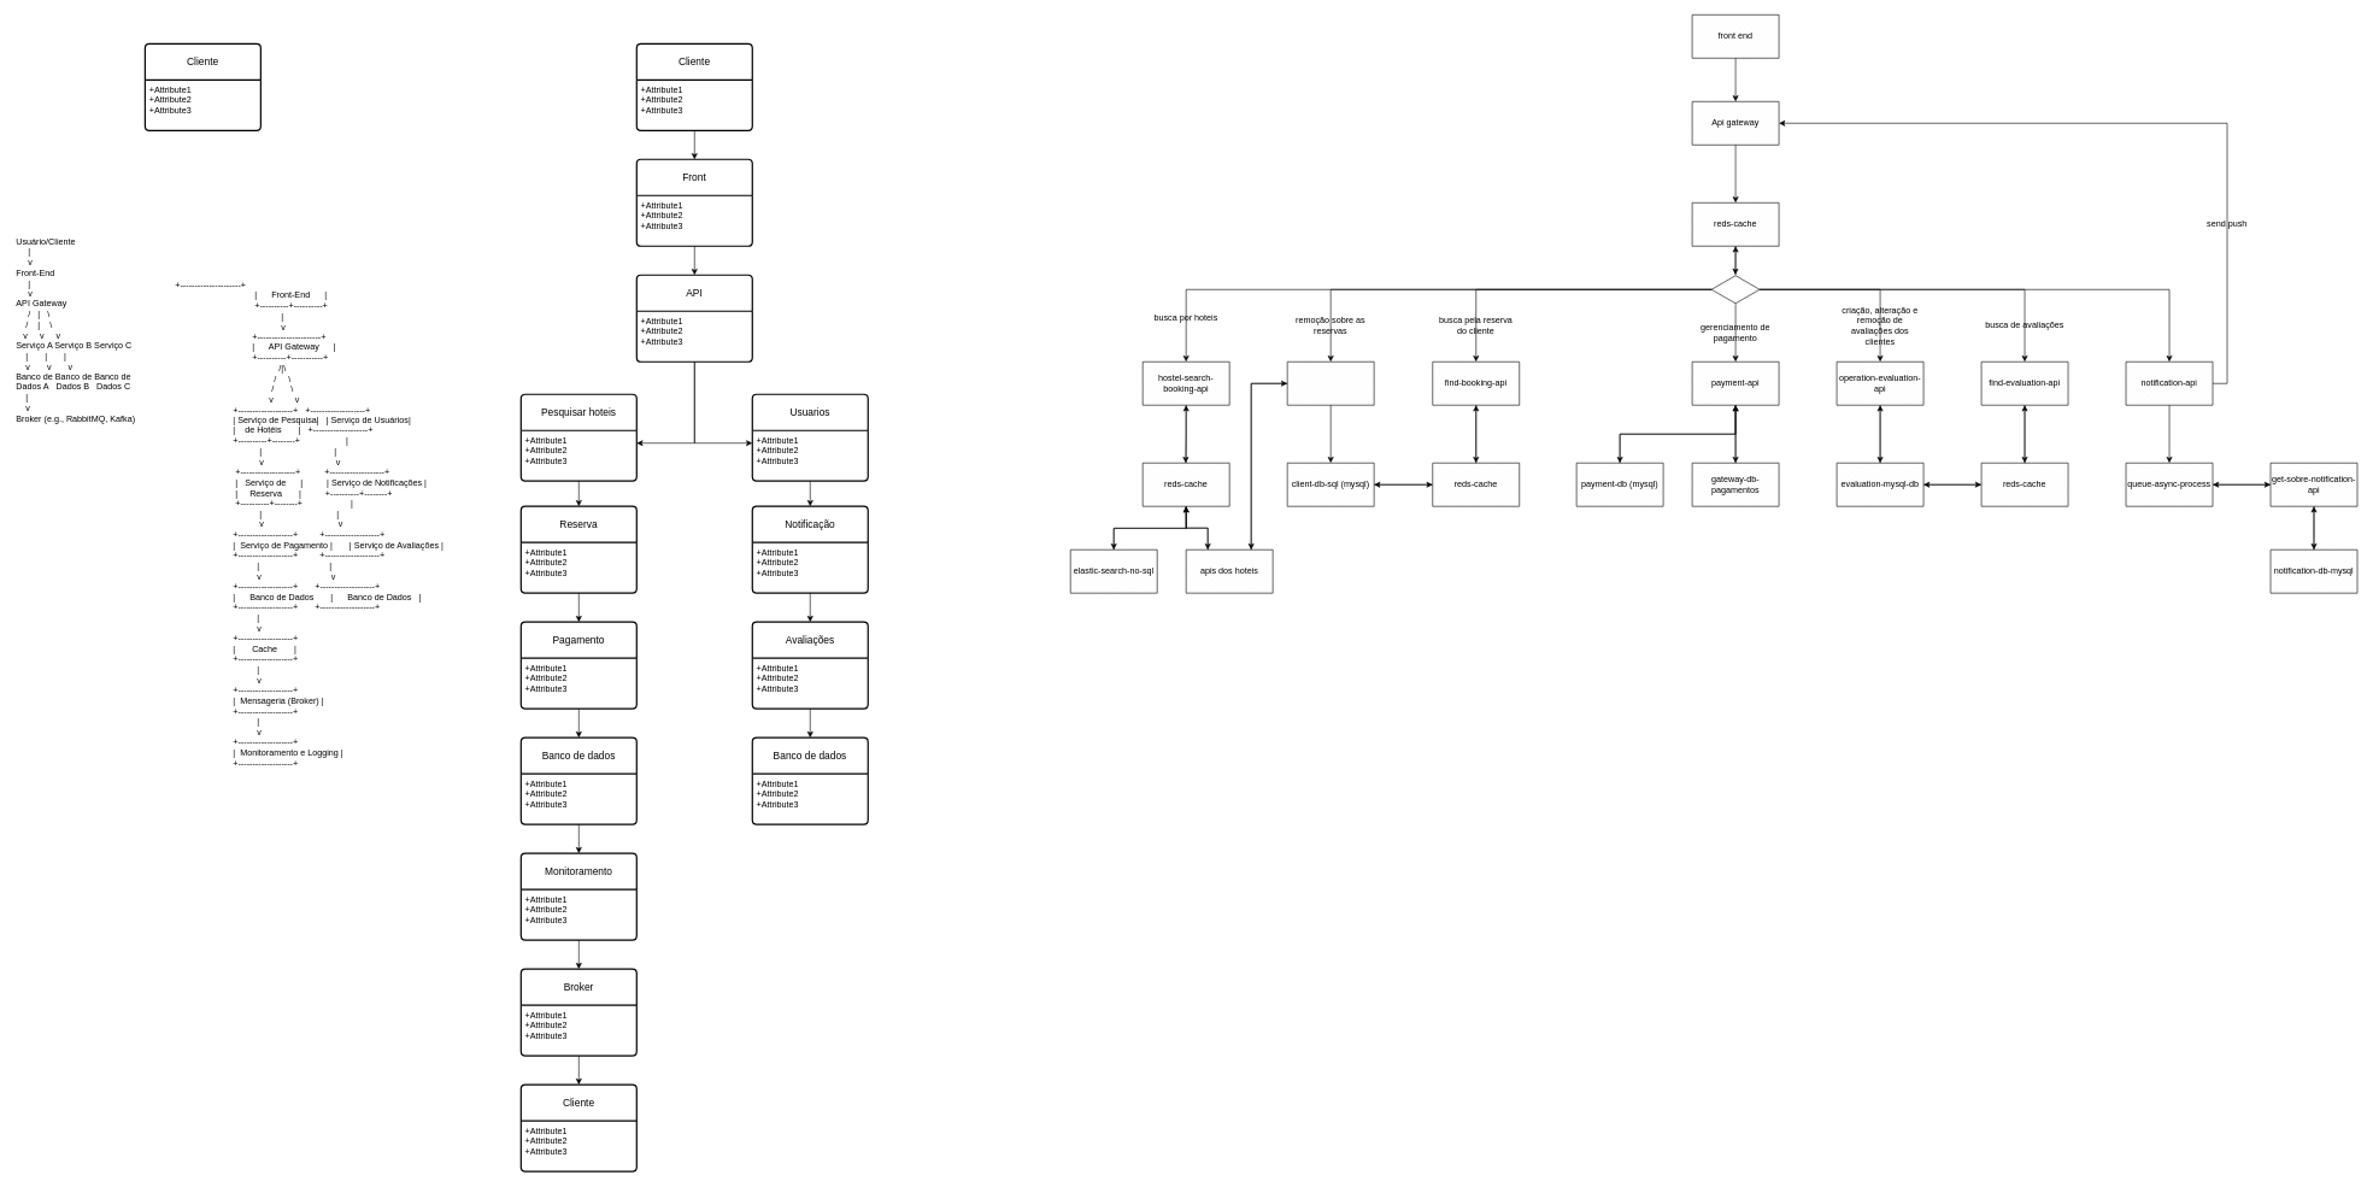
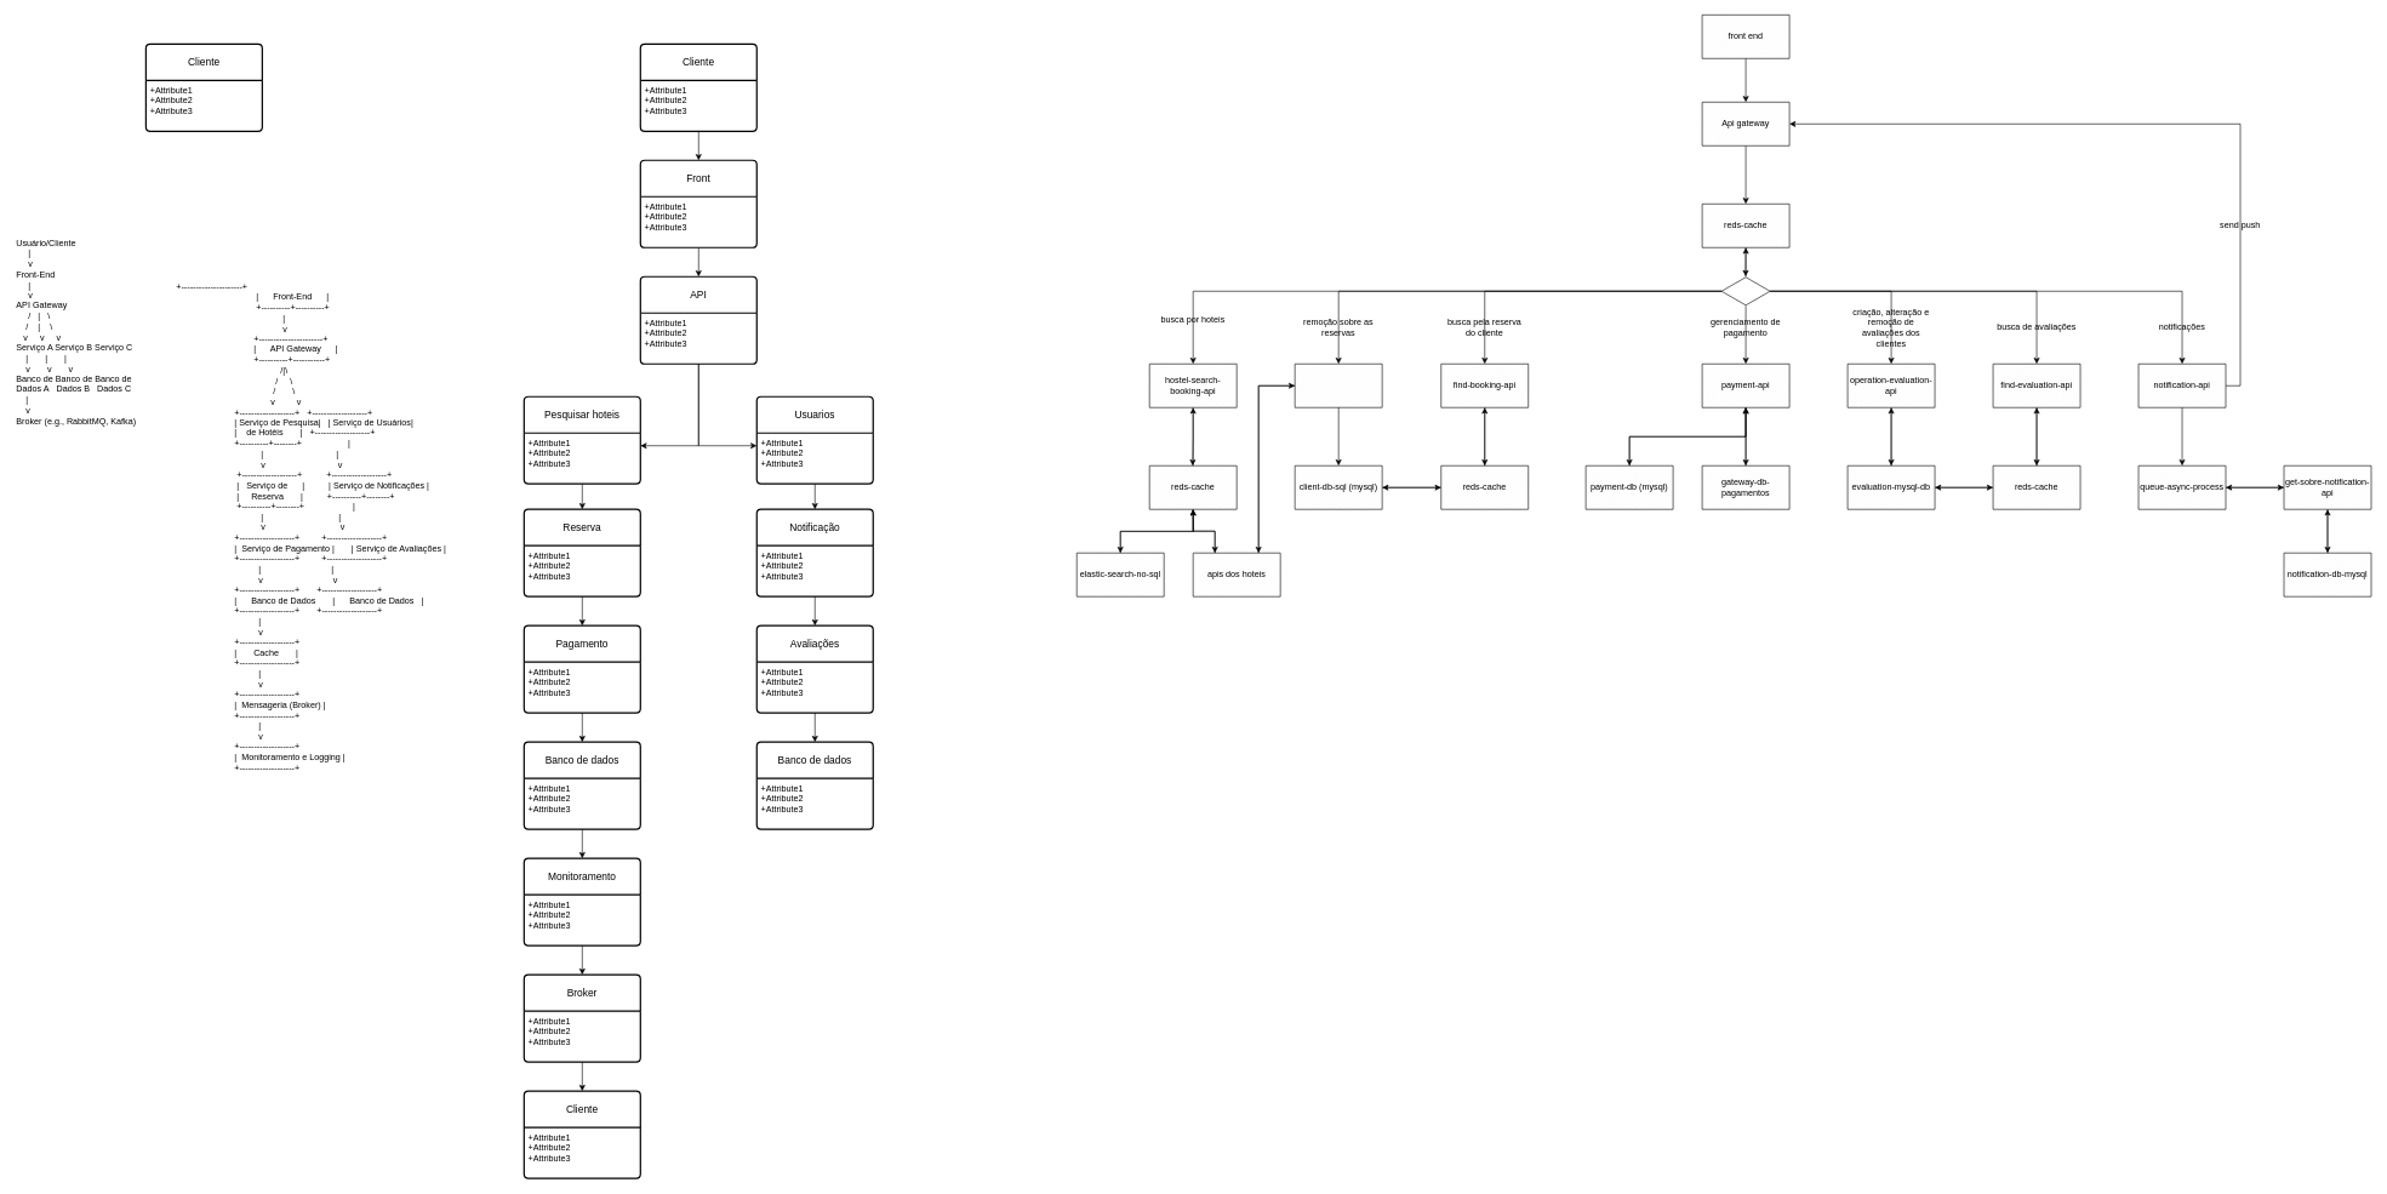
+ <mxCell id="131" value="notificações" style="text;html=1;align=center;verticalAlign=middle;whiteSpace=wrap;rounded=0;" vertex="1" parent="1"><mxGeometry x="2940" y="420" width="120" height="60" as="geometry" /></mxCell>
- <mxCell id="134" value="gerenciamento de pagamento" style="text;html=1;align=center;verticalAlign=middle;whiteSpace=wrap;rounded=0;" vertex="1" parent="1"><mxGeometry x="2340" y="430" width="120" height="60" as="geometry" /></mxCell>
+ <mxCell id="134" value="gerenciamento de pagamento" style="text;html=1;align=center;verticalAlign=middle;whiteSpace=wrap;rounded=0;" vertex="1" parent="1"><mxGeometry x="2340" y="420" width="120" height="60" as="geometry" /></mxCell>
